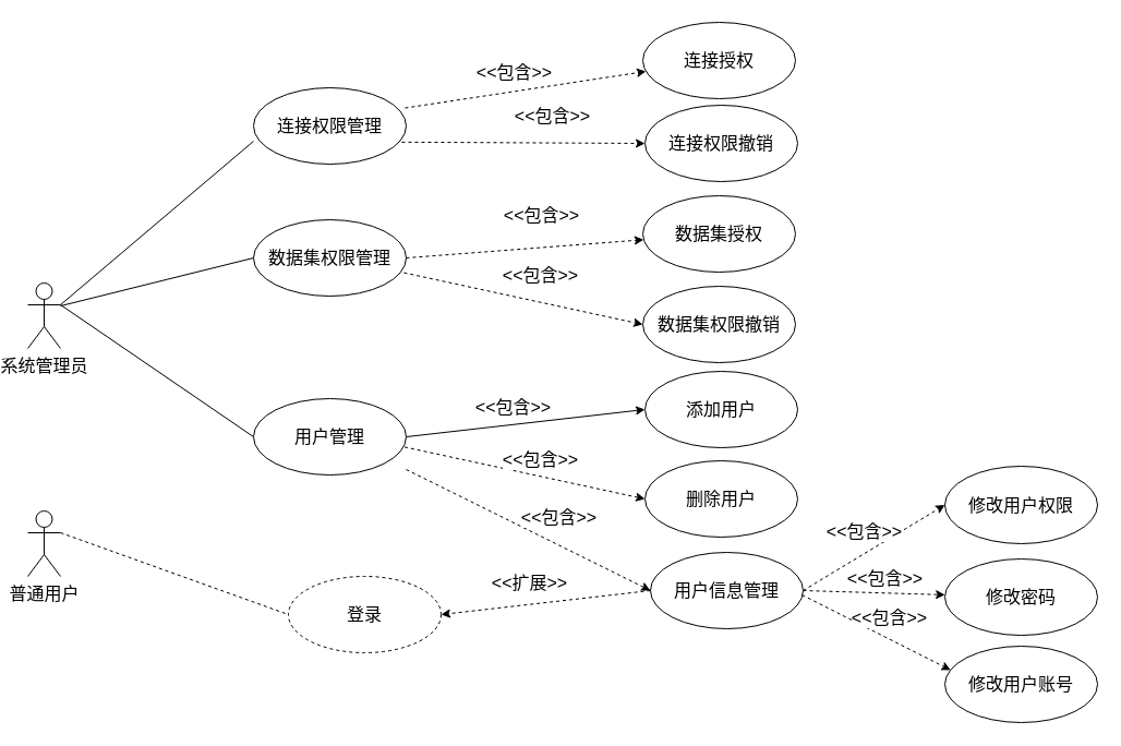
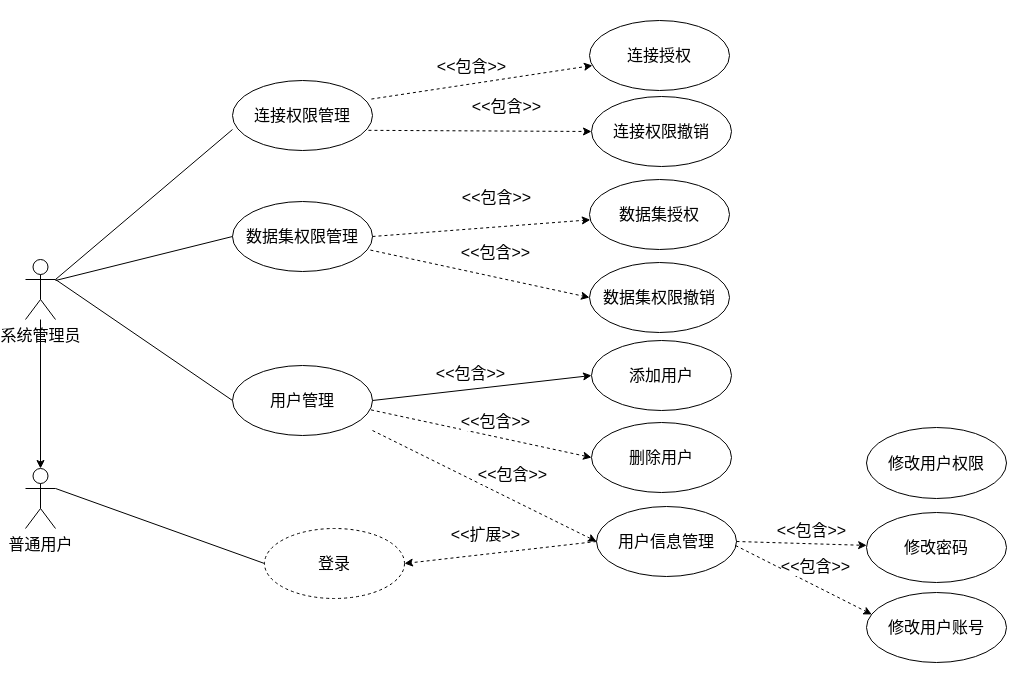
+ <mxCell id="2" value="" style="edgeStyle=orthogonalEdgeStyle;rounded=0;orthogonalLoop=1;jettySize=auto;html=1;fontSize=16;" edge="1" parent="1" source="3" target="4"><mxGeometry relative="1" as="geometry" /></mxCell>
- <mxCell id="39" style="rounded=0;orthogonalLoop=1;jettySize=auto;html=1;exitX=1;exitY=0.5;exitDx=0;exitDy=0;dashed=1;entryX=0;entryY=0.5;entryDx=0;entryDy=0;" edge="1" parent="1" source="25" target="36"><mxGeometry relative="1" as="geometry"><mxPoint x="375" y="419" as="sourcePoint" /><mxPoint x="596" y="467" as="targetPoint" /></mxGeometry></mxCell>
- <mxCell id="40" value="&lt;font style=&quot;font-size: 16px;&quot;&gt;&amp;lt;&amp;lt;包含&amp;gt;&amp;gt;&lt;/font&gt;" style="edgeLabel;html=1;align=center;verticalAlign=middle;resizable=0;points=[];" vertex="1" connectable="0" parent="39"><mxGeometry x="-0.025" y="5" relative="1" as="geometry"><mxPoint x="-5" y="-12" as="offset" /></mxGeometry></mxCell>
- <mxCell id="33" style="rounded=0;orthogonalLoop=1;jettySize=auto;html=1;endArrow=none;endFill=0;entryX=0;entryY=0.5;entryDx=0;entryDy=0;exitX=1;exitY=0.333;exitDx=0;exitDy=0;exitPerimeter=0;dashed=1;" edge="1" parent="1" source="4" target="26"><mxGeometry relative="1" as="geometry"><mxPoint x="60" y="289" as="sourcePoint" /><mxPoint x="237" y="410" as="targetPoint" /></mxGeometry></mxCell>
+ <mxCell id="33" style="rounded=0;orthogonalLoop=1;jettySize=auto;html=1;endArrow=none;endFill=0;entryX=0;entryY=0.5;entryDx=0;entryDy=0;exitX=1;exitY=0.333;exitDx=0;exitDy=0;exitPerimeter=0;" edge="1" parent="1" source="4" target="26"><mxGeometry relative="1" as="geometry"><mxPoint x="60" y="289" as="sourcePoint" /><mxPoint x="237" y="410" as="targetPoint" /></mxGeometry></mxCell>
